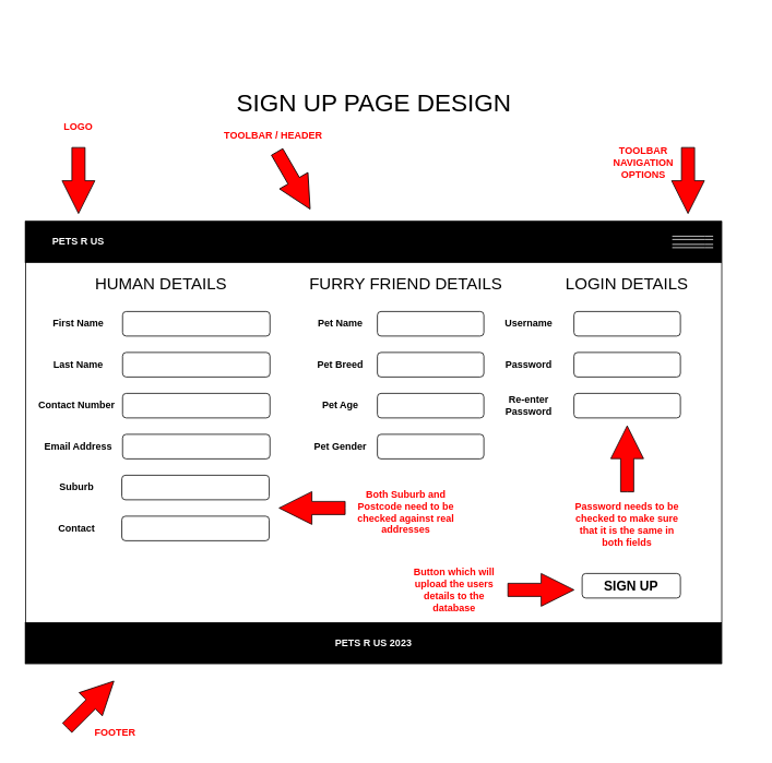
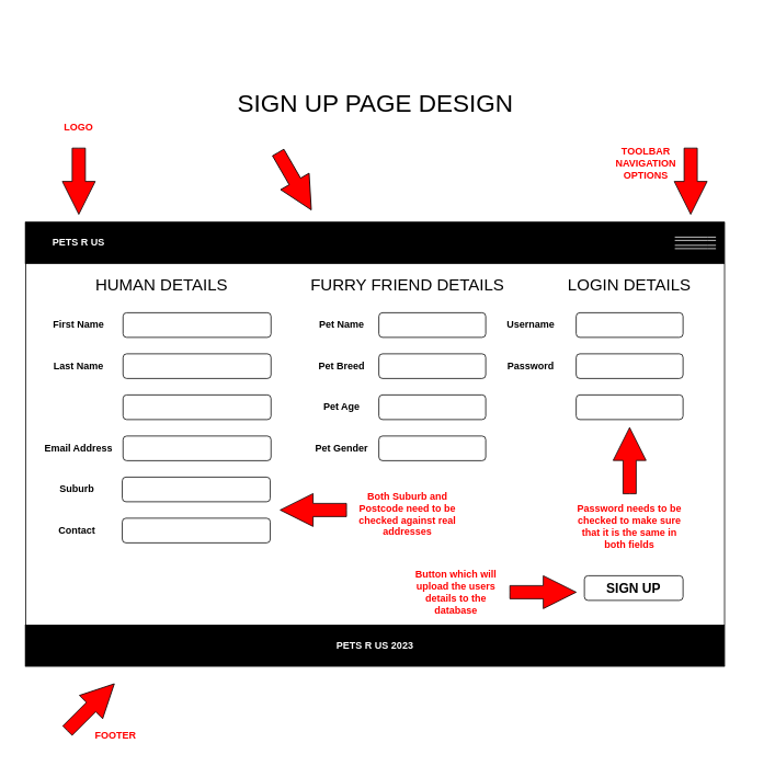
- <mxCell id="12" value="&lt;font color=&quot;#ff0000&quot;&gt;&lt;b&gt;TOOLBAR / HEADER&lt;/b&gt;&lt;/font&gt;" style="text;html=1;strokeColor=none;fillColor=none;align=center;verticalAlign=middle;whiteSpace=wrap;rounded=0;fontColor=#FFFFFF;" parent="1" vertex="1"><mxGeometry x="268" y="150" width="130" height="30" as="geometry" /></mxCell>
- <mxCell id="31" value="&lt;b&gt;Contact Number&lt;/b&gt;" style="text;html=1;strokeColor=none;fillColor=none;align=center;verticalAlign=middle;whiteSpace=wrap;rounded=0;" parent="1" vertex="1"><mxGeometry x="37.92" y="480" width="110" height="30" as="geometry" /></mxCell>
- <mxCell id="47" value="&lt;b&gt;Re-enter Password&lt;/b&gt;" style="text;html=1;strokeColor=none;fillColor=none;align=center;verticalAlign=middle;whiteSpace=wrap;rounded=0;" parent="1" vertex="1"><mxGeometry x="590" y="480" width="110" height="30" as="geometry" /></mxCell>
